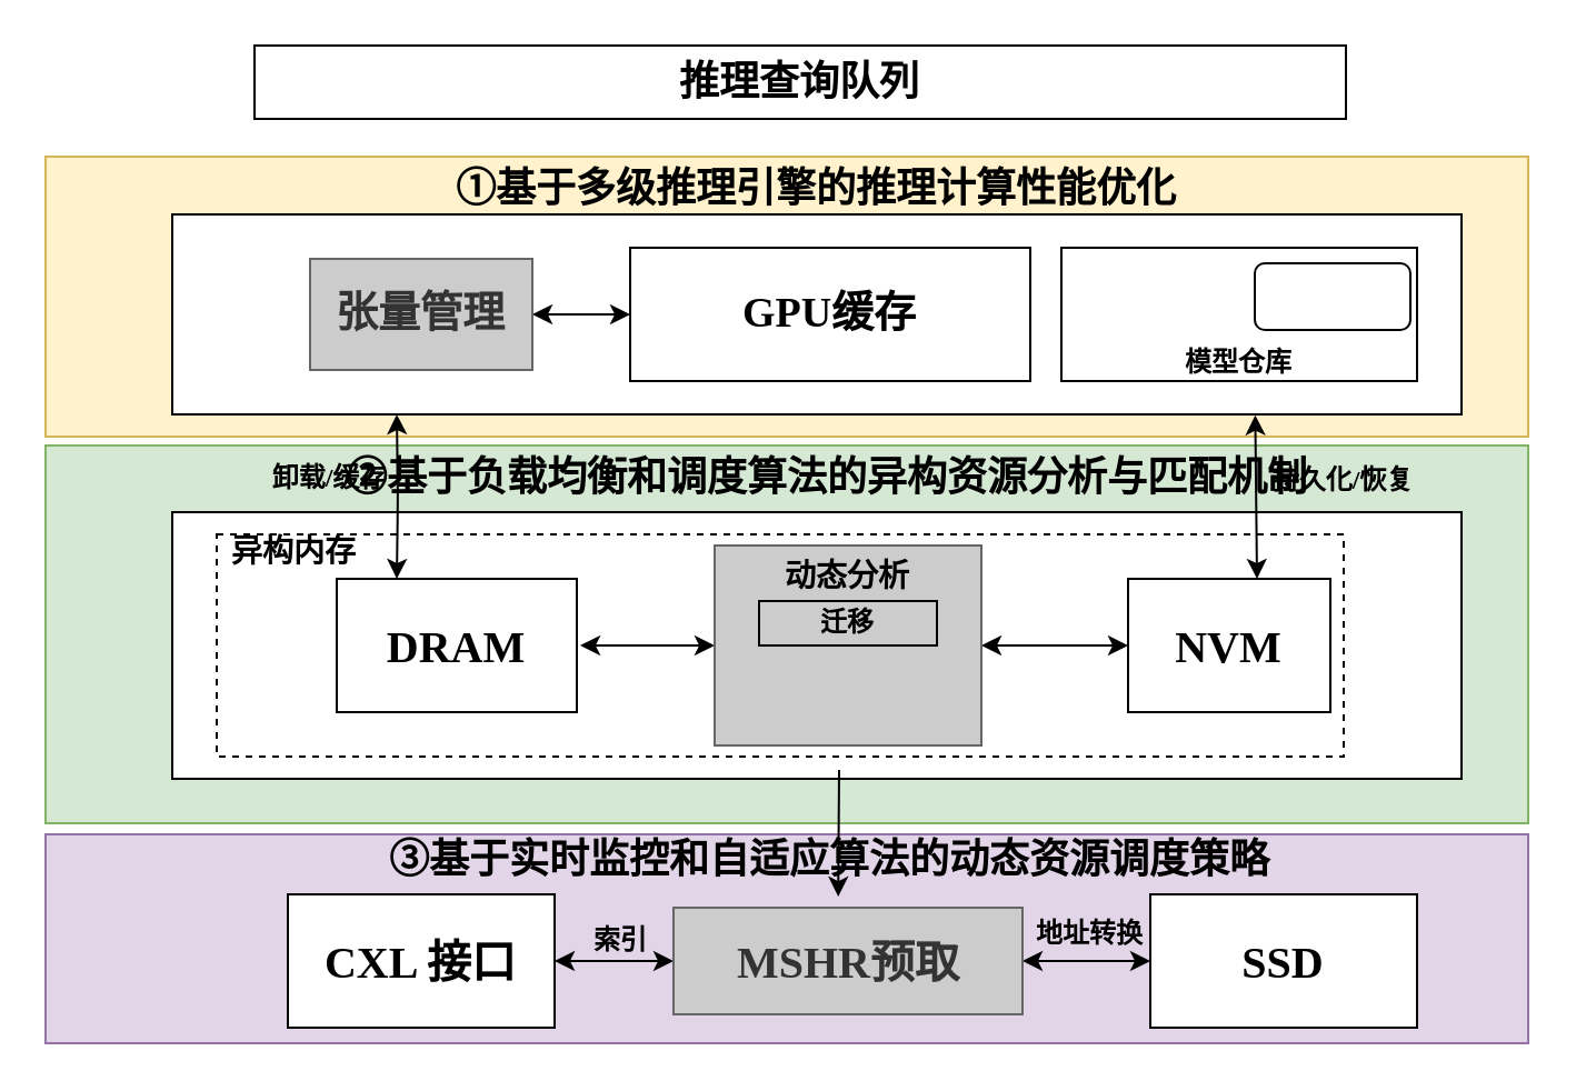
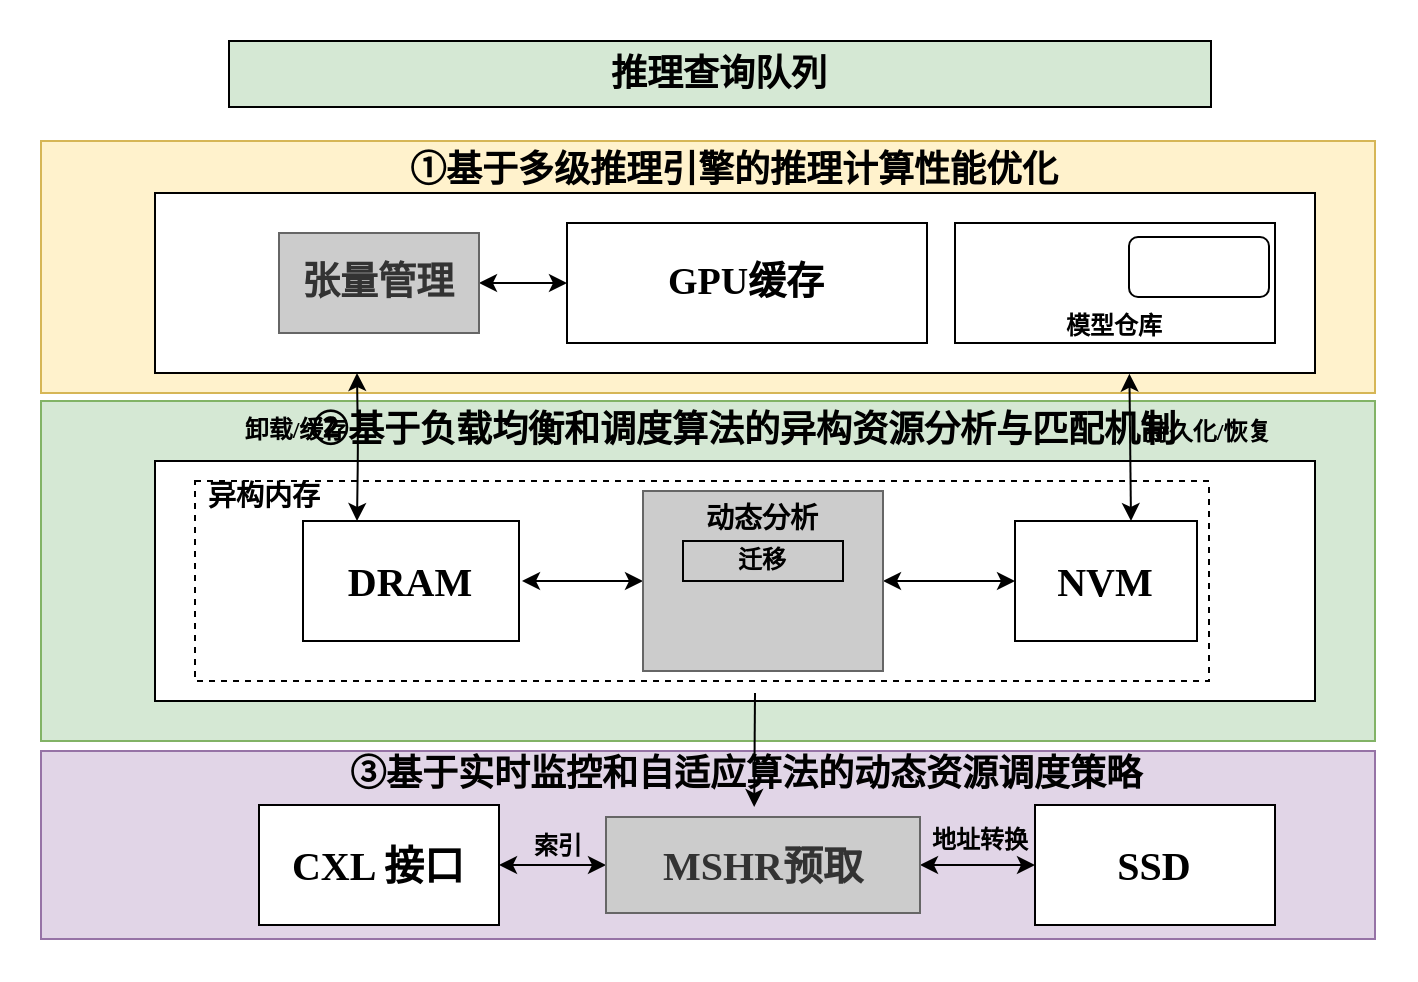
- <mxCell id="5" value="&lt;font face=&quot;宋体&quot; size=&quot;1&quot; style=&quot;&quot;&gt;&lt;span style=&quot;font-size: 18px;&quot;&gt;&lt;b&gt;推理查询队列&lt;/b&gt;&lt;/span&gt;&lt;/font&gt;" style="rounded=0;whiteSpace=wrap;html=1;" vertex="1" parent="1"><mxGeometry x="114" y="20" width="491" height="33" as="geometry" /></mxCell>
+ <mxCell id="5" value="&lt;font face=&quot;宋体&quot; size=&quot;1&quot; style=&quot;&quot;&gt;&lt;span style=&quot;font-size: 18px;&quot;&gt;&lt;b&gt;推理查询队列&lt;/b&gt;&lt;/span&gt;&lt;/font&gt;" style="rounded=0;whiteSpace=wrap;html=1;fillColor=#d5e8d4;" vertex="1" parent="1"><mxGeometry x="114" y="20" width="491" height="33" as="geometry" /></mxCell>
